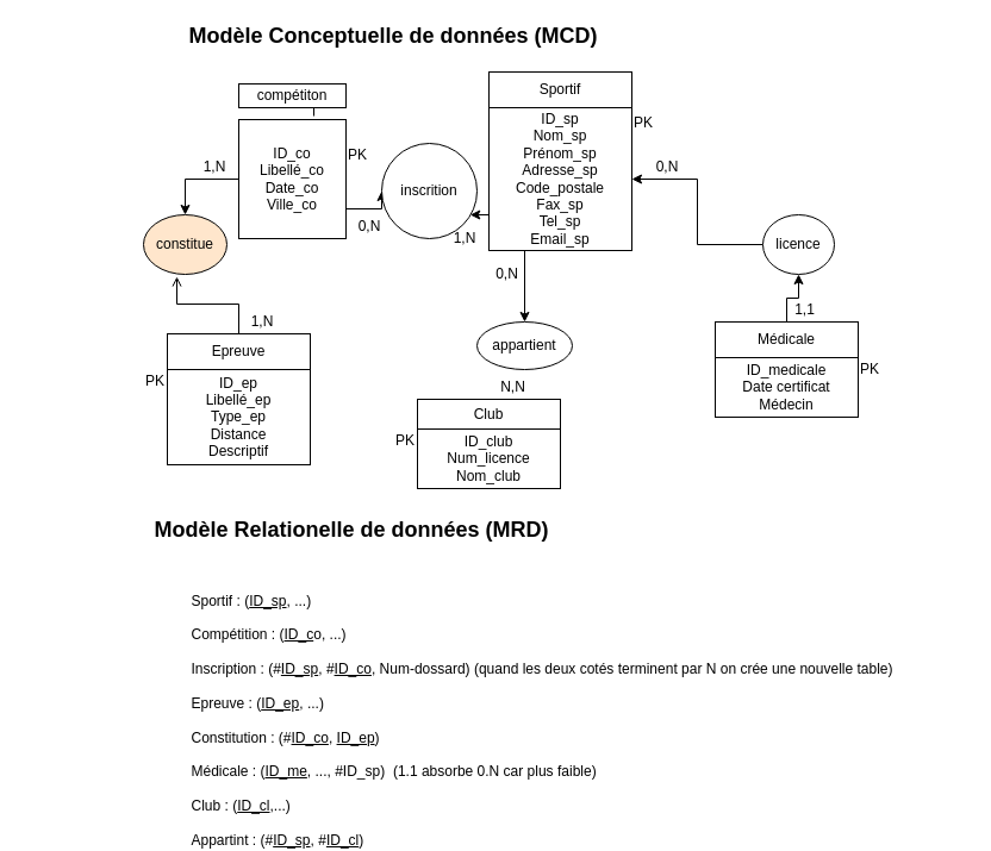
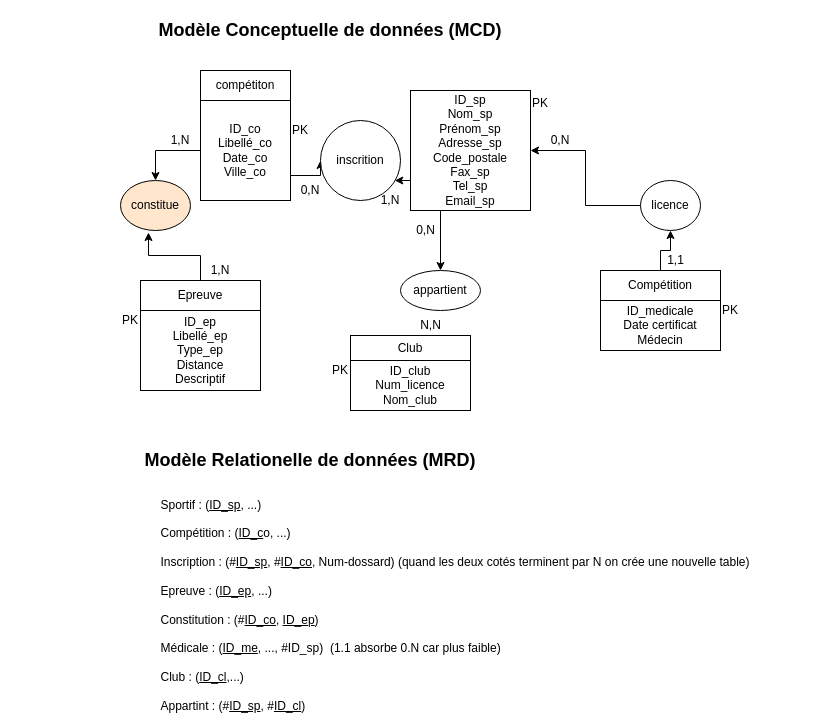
- <mxCell id="7" value="Sportif" style="rounded=0;whiteSpace=wrap;html=1;" vertex="1" parent="1"><mxGeometry x="410" y="60" width="120" height="30" as="geometry" /></mxCell>
- <mxCell id="3" value="compétiton" style="rounded=0;whiteSpace=wrap;html=1;" vertex="1" parent="1"><mxGeometry x="200" y="70" width="90" height="20" as="geometry" /></mxCell>
+ <mxCell id="3" value="compétiton" style="rounded=0;whiteSpace=wrap;html=1;" vertex="1" parent="1"><mxGeometry x="200" y="70" width="90" height="30" as="geometry" /></mxCell>
- <mxCell id="11" style="edgeStyle=orthogonalEdgeStyle;rounded=0;orthogonalLoop=1;jettySize=auto;html=1;entryX=0.4;entryY=1.04;entryDx=0;entryDy=0;entryPerimeter=0;endArrow=open;" edge="1" parent="1" source="12" target="28"><mxGeometry relative="1" as="geometry"><mxPoint x="160" y="240" as="targetPoint" /></mxGeometry></mxCell>
+ <mxCell id="11" style="edgeStyle=orthogonalEdgeStyle;rounded=0;orthogonalLoop=1;jettySize=auto;html=1;entryX=0.4;entryY=1.04;entryDx=0;entryDy=0;entryPerimeter=0;" edge="1" parent="1" source="12" target="28"><mxGeometry relative="1" as="geometry"><mxPoint x="160" y="240" as="targetPoint" /></mxGeometry></mxCell>
- <mxCell id="17" value="Médicale" style="rounded=0;whiteSpace=wrap;html=1;" vertex="1" parent="1"><mxGeometry x="600" y="270" width="120" height="30" as="geometry" /></mxCell>
+ <mxCell id="17" value="Compétition" style="rounded=0;whiteSpace=wrap;html=1;" vertex="1" parent="1"><mxGeometry x="600" y="270" width="120" height="30" as="geometry" /></mxCell>
- <mxCell id="38" value="&lt;font style=&quot;font-size: 18px&quot;&gt;&lt;b&gt;&lt;font style=&quot;font-size: 18px&quot;&gt;Modèle Relationelle de donnée&lt;/font&gt;&lt;font style=&quot;font-size: 18px&quot;&gt;s &lt;/font&gt;(MRD)&lt;/b&gt;&lt;/font&gt;" style="text;html=1;strokeColor=none;fillColor=none;align=center;verticalAlign=middle;whiteSpace=wrap;rounded=0;" vertex="1" parent="1"><mxGeometry x="75" y="435" width="440" height="20" as="geometry" /></mxCell>
+ <mxCell id="38" value="&lt;font style=&quot;font-size: 18px&quot;&gt;&lt;b&gt;&lt;font style=&quot;font-size: 18px&quot;&gt;Modèle Relationelle de donnée&lt;/font&gt;&lt;font style=&quot;font-size: 18px&quot;&gt;s &lt;/font&gt;(MRD)&lt;/b&gt;&lt;/font&gt;" style="text;html=1;strokeColor=none;fillColor=none;align=center;verticalAlign=middle;whiteSpace=wrap;rounded=0;" vertex="1" parent="1"><mxGeometry x="90" y="450" width="440" height="20" as="geometry" /></mxCell>
